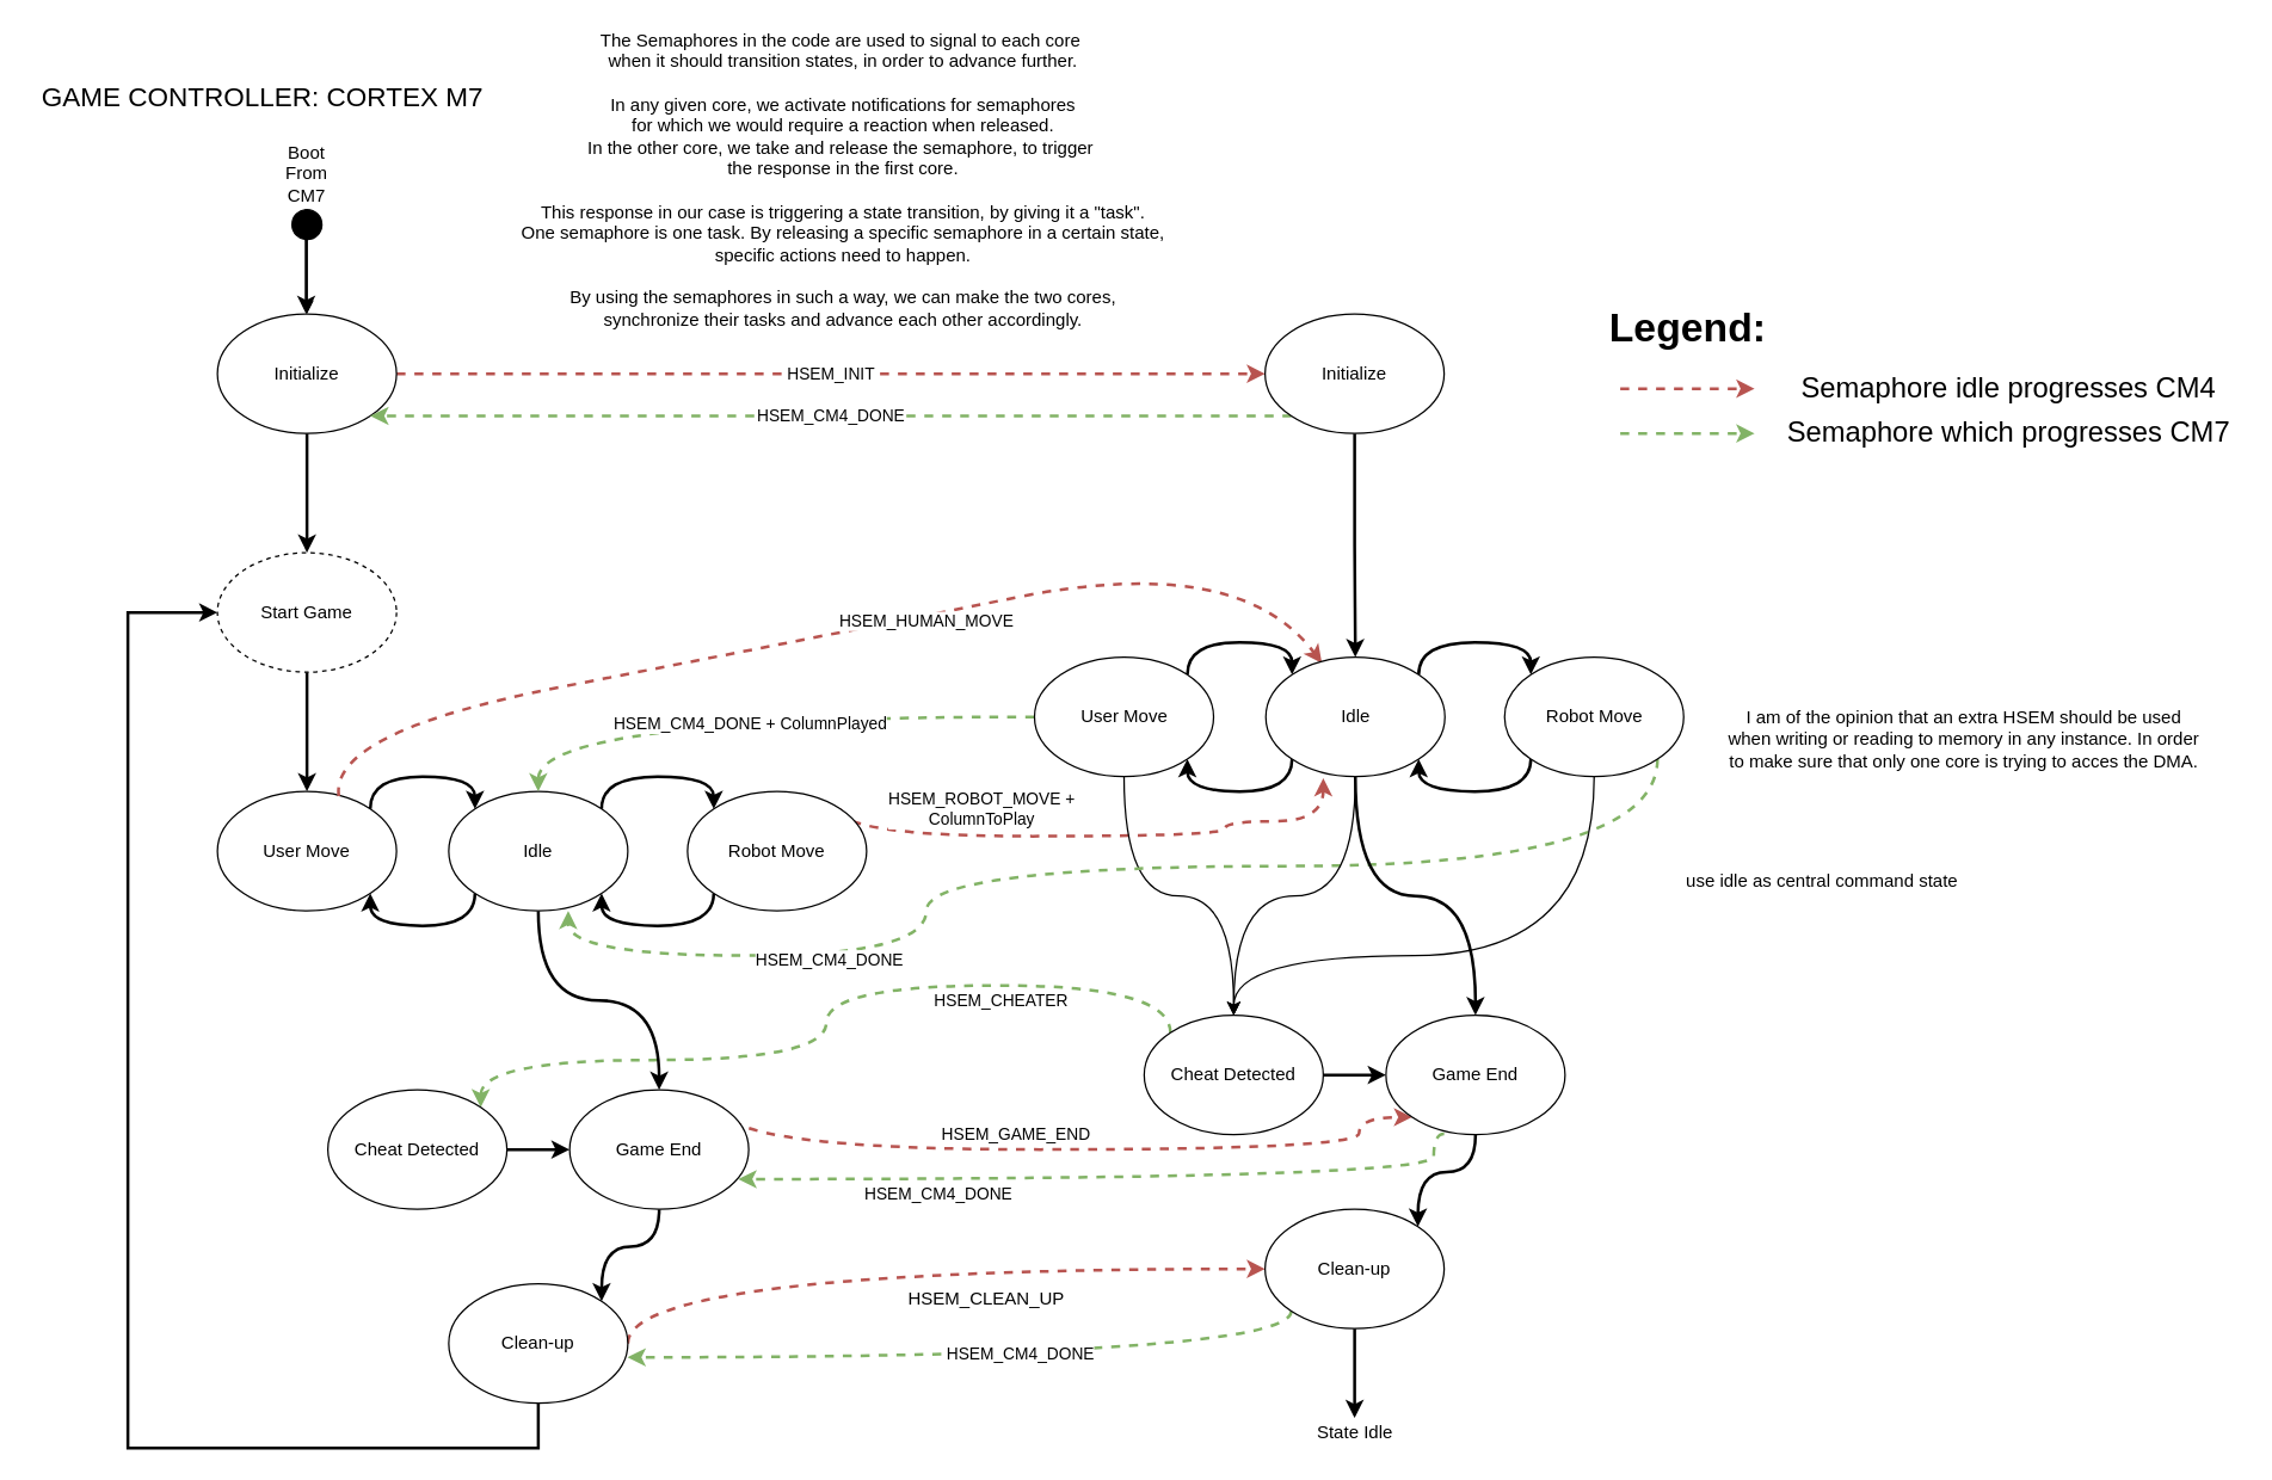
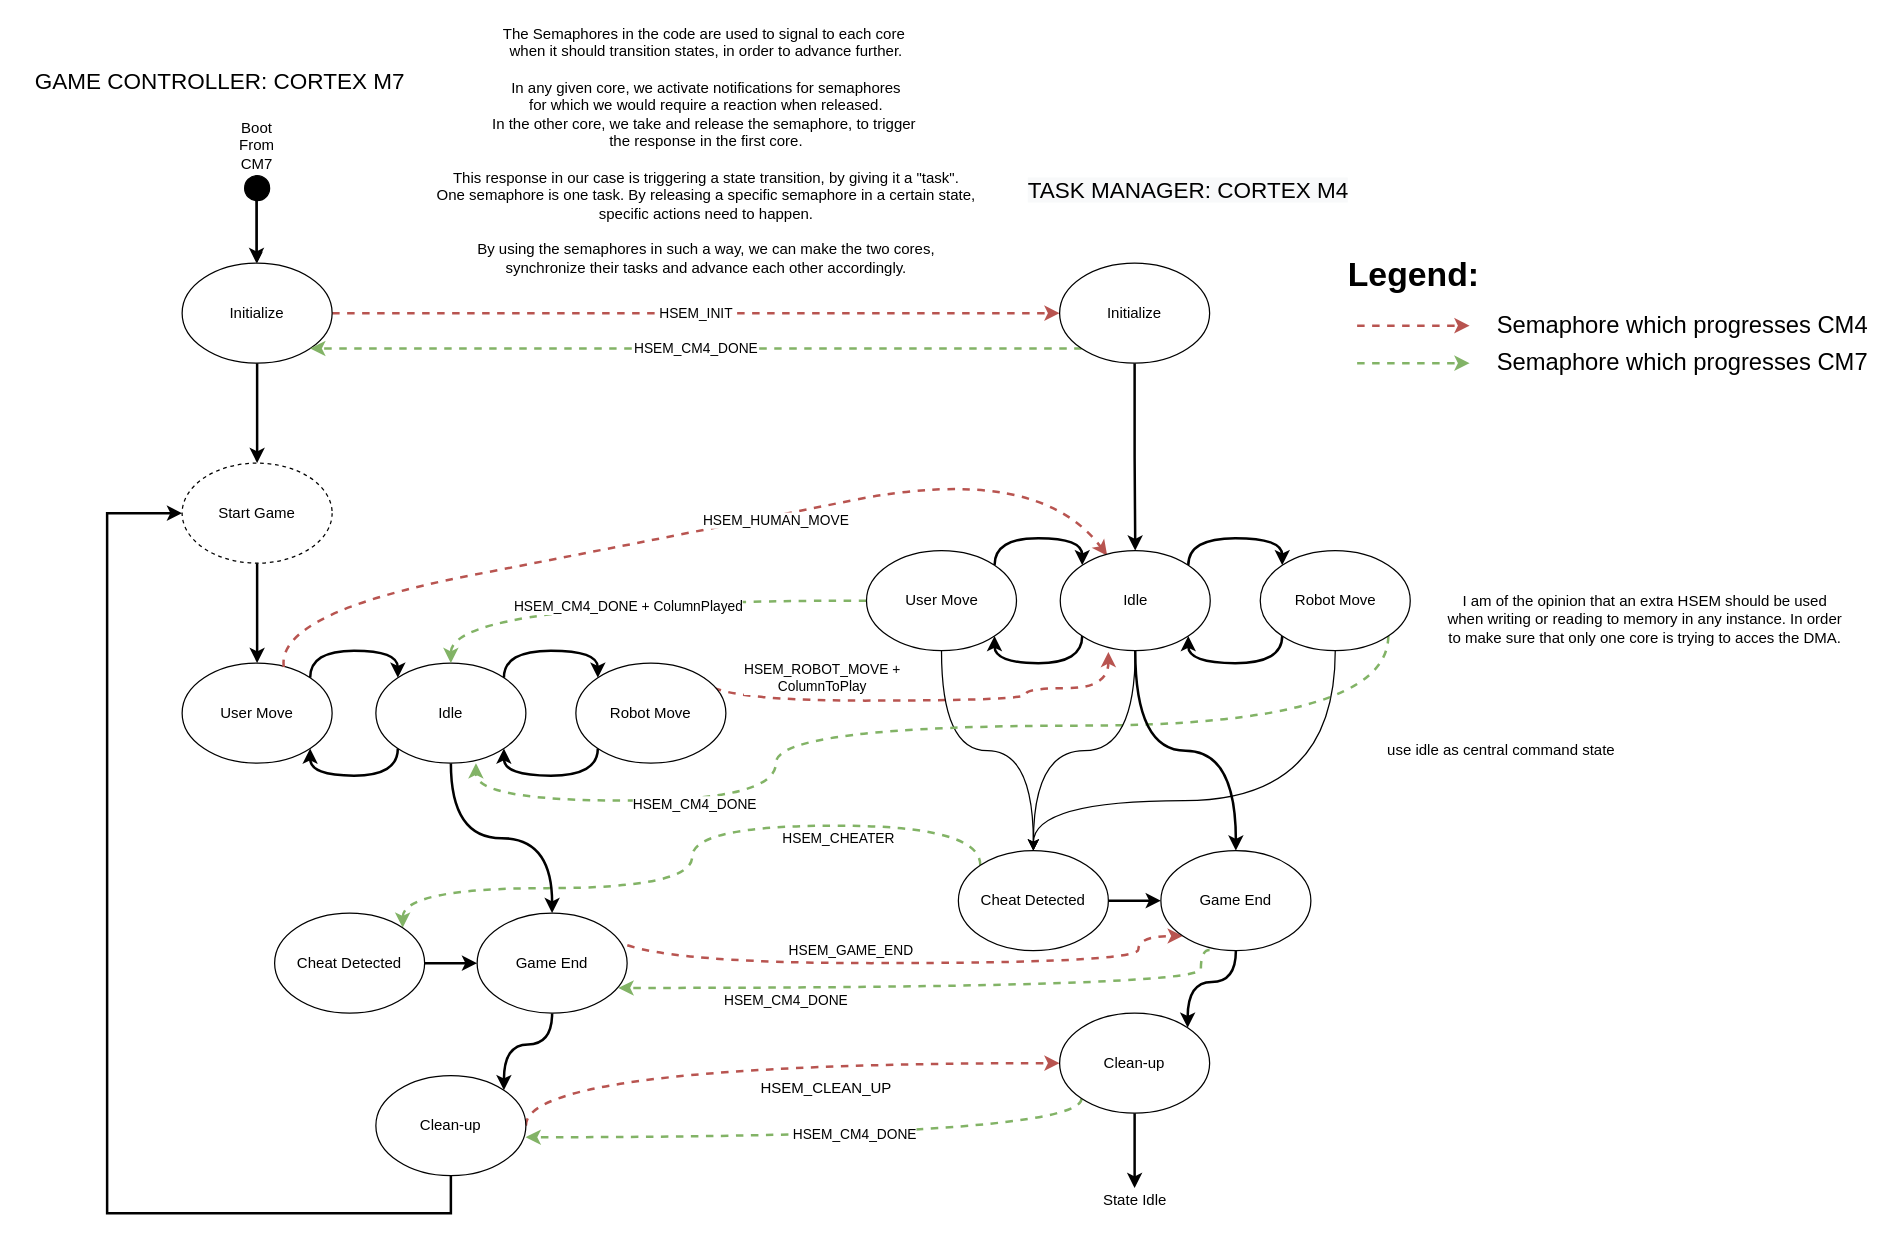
+ <mxCell id="58" value="&lt;span style=&quot;color: rgb(0, 0, 0); font-family: helvetica; font-size: 18px; font-style: normal; font-weight: 400; letter-spacing: normal; text-align: center; text-indent: 0px; text-transform: none; word-spacing: 0px; background-color: rgb(248, 249, 250); display: inline; float: none;&quot;&gt;TASK MANAGER: CORTEX M4&lt;/span&gt;" style="text;whiteSpace=wrap;html=1;fontColor=#000000;strokeWidth=1;fontSize=18;" parent="1" vertex="1"><mxGeometry x="820" y="135" width="282.5" height="30" as="geometry" /></mxCell>
- <mxCell id="64" value="&lt;span style=&quot;font-size: 19px&quot;&gt;Semaphore idle progresses CM4&lt;/span&gt;" style="text;html=1;align=center;verticalAlign=middle;resizable=0;points=[];autosize=1;strokeColor=none;fillColor=none;fontSize=17;" parent="1" vertex="1"><mxGeometry x="1190" y="245" width="310" height="30" as="geometry" /></mxCell>
+ <mxCell id="64" value="&lt;span style=&quot;font-size: 19px&quot;&gt;Semaphore which progresses CM4&lt;/span&gt;" style="text;html=1;align=center;verticalAlign=middle;resizable=0;points=[];autosize=1;strokeColor=none;fillColor=none;fontSize=17;" parent="1" vertex="1"><mxGeometry x="1190" y="245" width="310" height="30" as="geometry" /></mxCell>
- <mxCell id="67" value="use idle as central command state" style="text;html=1;align=center;verticalAlign=middle;resizable=0;points=[];autosize=1;strokeColor=none;fillColor=none;" parent="1" vertex="1"><mxGeometry x="1120" y="580" width="200" height="20" as="geometry" /></mxCell>
+ <mxCell id="67" value="use idle as central command state" style="text;html=1;align=center;verticalAlign=middle;resizable=0;points=[];autosize=1;strokeColor=none;fillColor=none;" parent="1" vertex="1"><mxGeometry x="1100" y="590" width="200" height="20" as="geometry" /></mxCell>
